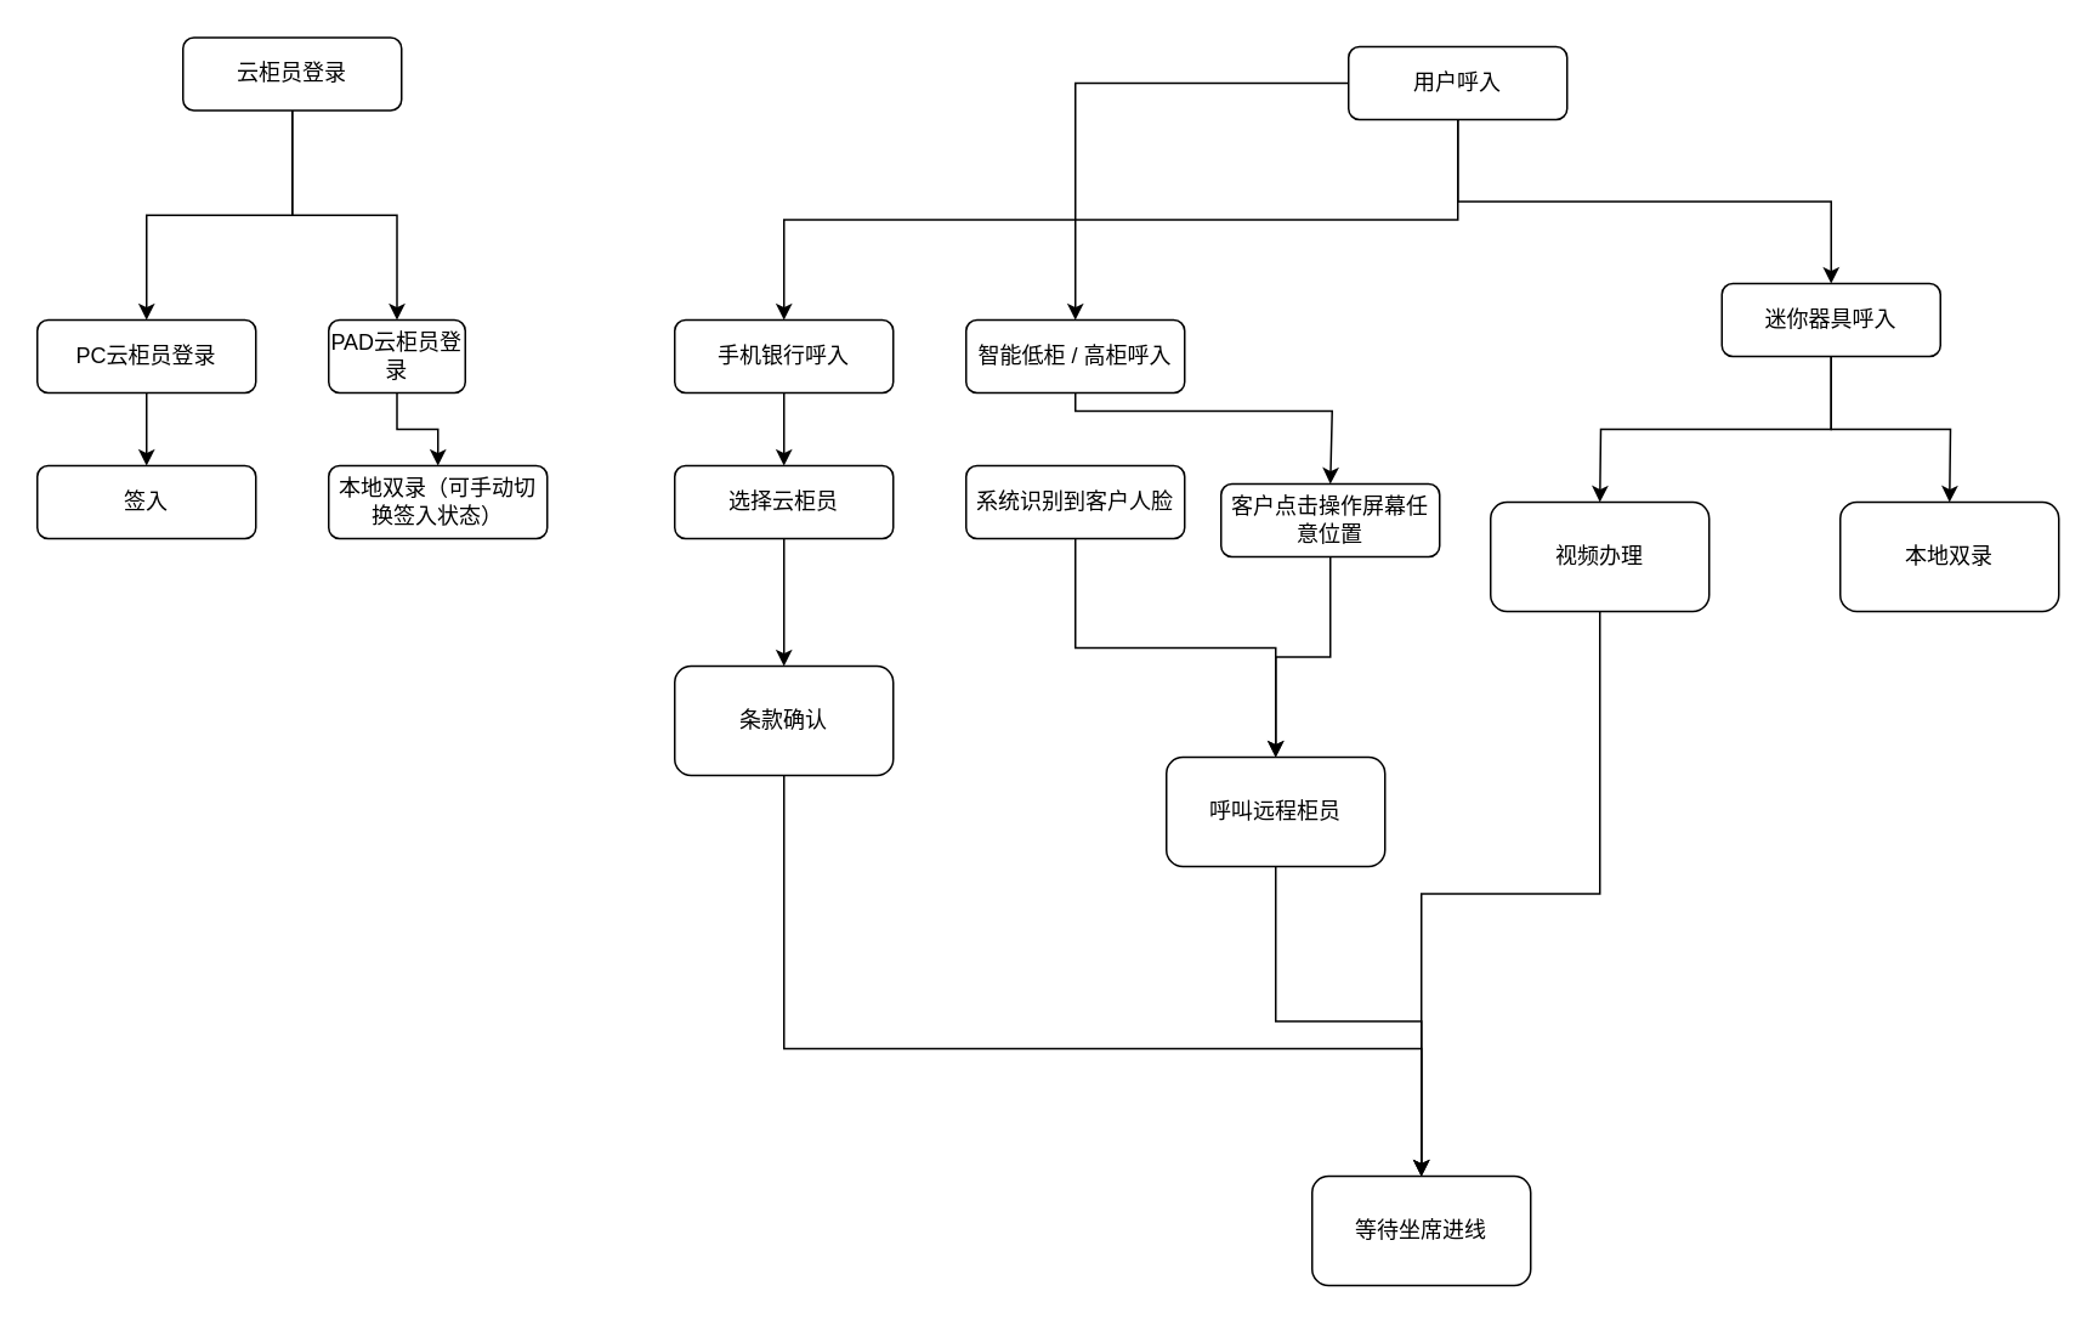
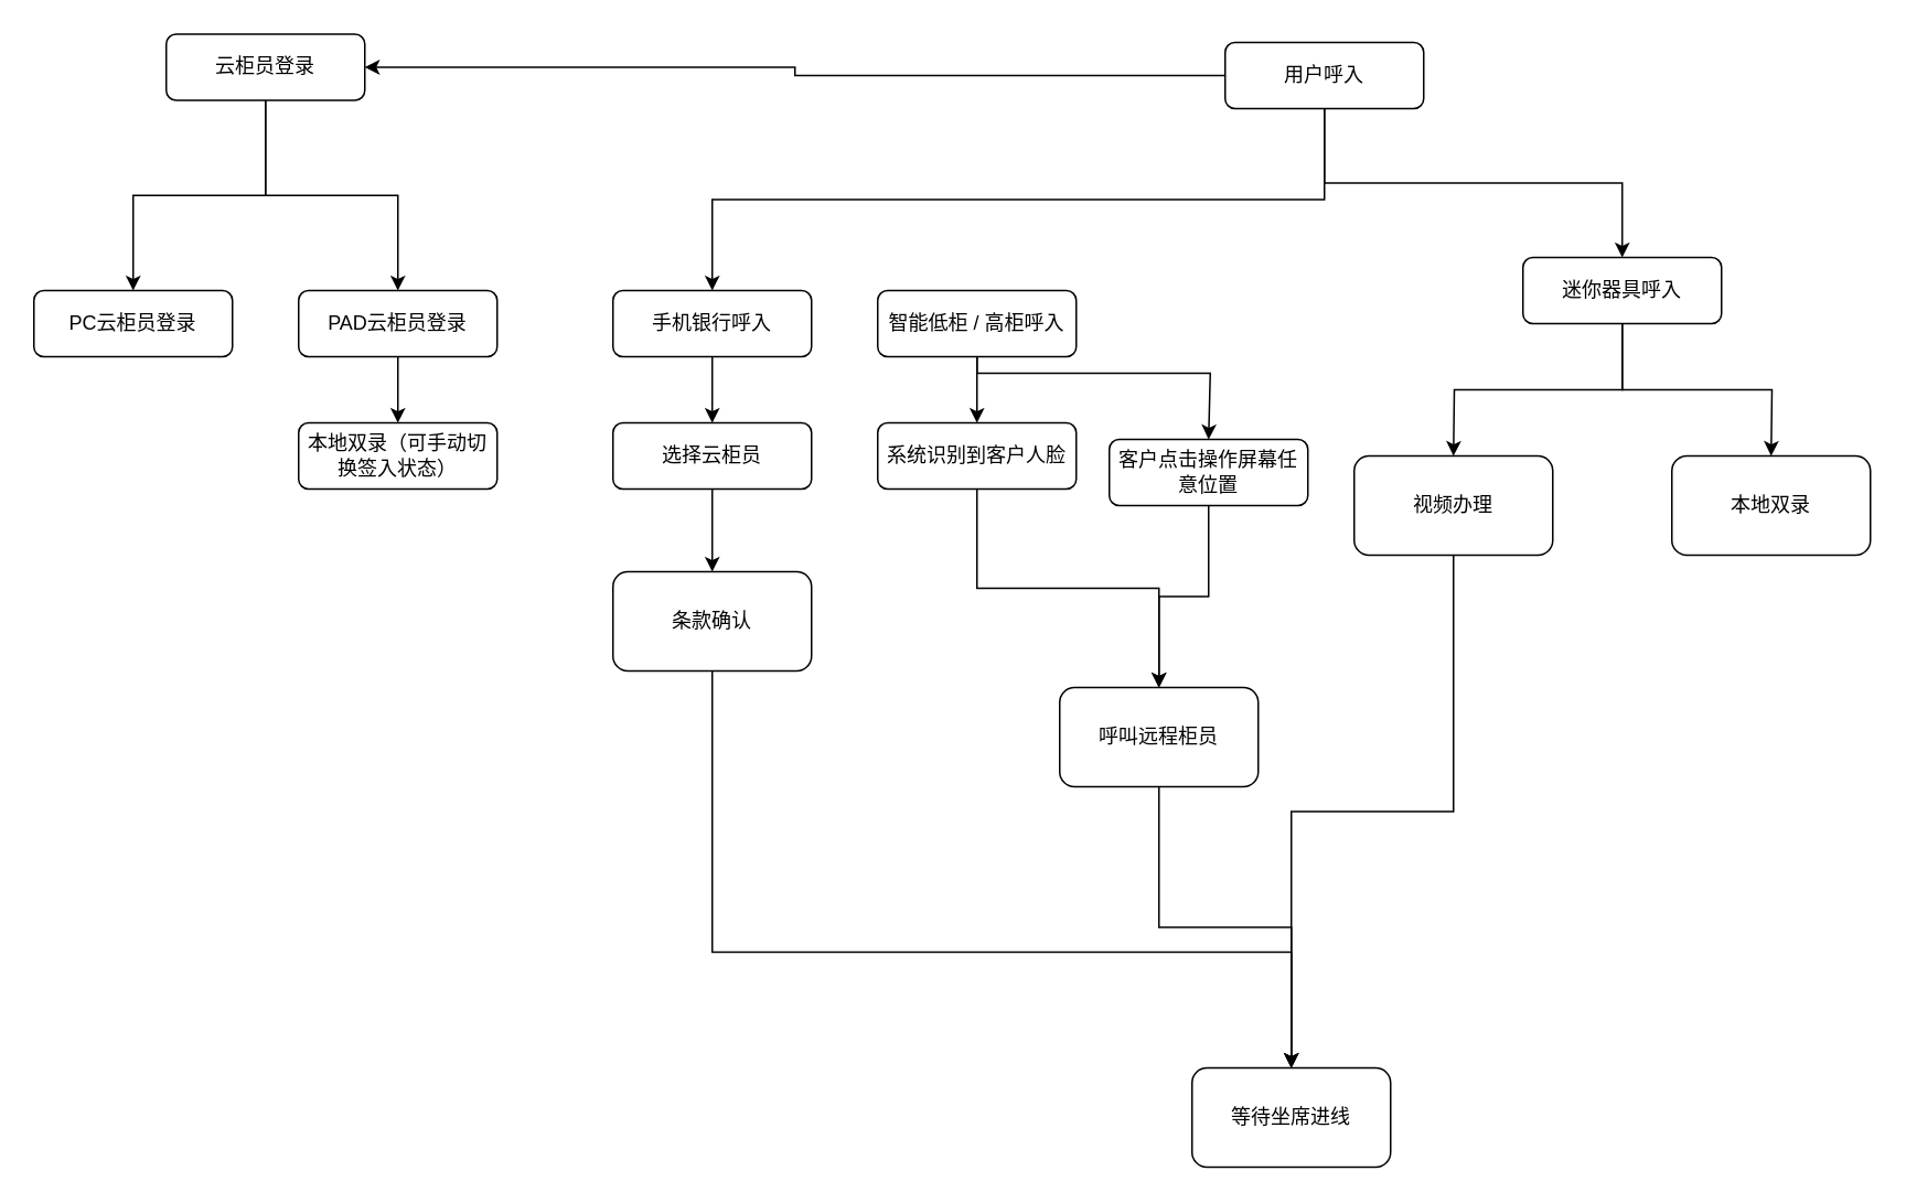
- <mxCell id="12" style="edgeStyle=orthogonalEdgeStyle;rounded=0;orthogonalLoop=1;jettySize=auto;html=1;entryX=0.5;entryY=0;entryDx=0;entryDy=0;" edge="1" parent="1" source="14" target="19"><mxGeometry relative="1" as="geometry" /></mxCell>
+ <mxCell id="12" style="edgeStyle=orthogonalEdgeStyle;rounded=0;orthogonalLoop=1;jettySize=auto;html=1;" edge="1" parent="1" source="14" target="4"><mxGeometry relative="1" as="geometry" /></mxCell>
- <mxCell id="33" value="迷你器具呼入" style="rounded=1;whiteSpace=wrap;html=1;fontSize=12;glass=0;strokeWidth=1;shadow=0;" vertex="1" parent="1"><mxGeometry x="945" y="155" width="120" height="40" as="geometry" /></mxCell>
+ <mxCell id="33" value="迷你器具呼入" style="rounded=1;whiteSpace=wrap;html=1;fontSize=12;glass=0;strokeWidth=1;shadow=0;" vertex="1" parent="1"><mxGeometry x="920" y="155" width="120" height="40" as="geometry" /></mxCell>
- <mxCell id="8" value="PAD云柜员登录" style="rounded=1;whiteSpace=wrap;html=1;fontSize=12;glass=0;strokeWidth=1;shadow=0;" vertex="1" parent="1"><mxGeometry x="180" y="175" width="75" height="40" as="geometry" /></mxCell>
+ <mxCell id="8" value="PAD云柜员登录" style="rounded=1;whiteSpace=wrap;html=1;fontSize=12;glass=0;strokeWidth=1;shadow=0;" vertex="1" parent="1"><mxGeometry x="180" y="175" width="120" height="40" as="geometry" /></mxCell>
- <mxCell id="5" style="edgeStyle=orthogonalEdgeStyle;rounded=0;orthogonalLoop=1;jettySize=auto;html=1;exitX=0.5;exitY=1;exitDx=0;exitDy=0;entryX=0.5;entryY=0;entryDx=0;entryDy=0;" edge="1" parent="1" source="6" target="9"><mxGeometry relative="1" as="geometry" /></mxCell>
+ <mxCell id="17" style="edgeStyle=orthogonalEdgeStyle;rounded=0;orthogonalLoop=1;jettySize=auto;html=1;exitX=0.5;exitY=1;exitDx=0;exitDy=0;entryX=0.5;entryY=0;entryDx=0;entryDy=0;" edge="1" parent="1" source="19" target="23"><mxGeometry relative="1" as="geometry" /></mxCell>
- <mxCell id="9" value="签入" style="rounded=1;whiteSpace=wrap;html=1;fontSize=12;glass=0;strokeWidth=1;shadow=0;" vertex="1" parent="1"><mxGeometry x="20" y="255" width="120" height="40" as="geometry" /></mxCell>
- <mxCell id="25" value="条款确认" style="whiteSpace=wrap;html=1;rounded=1;glass=0;strokeWidth=1;shadow=0;" vertex="1" parent="1"><mxGeometry x="370" y="365" width="120" height="60" as="geometry" /></mxCell>
+ <mxCell id="25" value="条款确认" style="whiteSpace=wrap;html=1;rounded=1;glass=0;strokeWidth=1;shadow=0;" vertex="1" parent="1"><mxGeometry x="370" y="345" width="120" height="60" as="geometry" /></mxCell>
